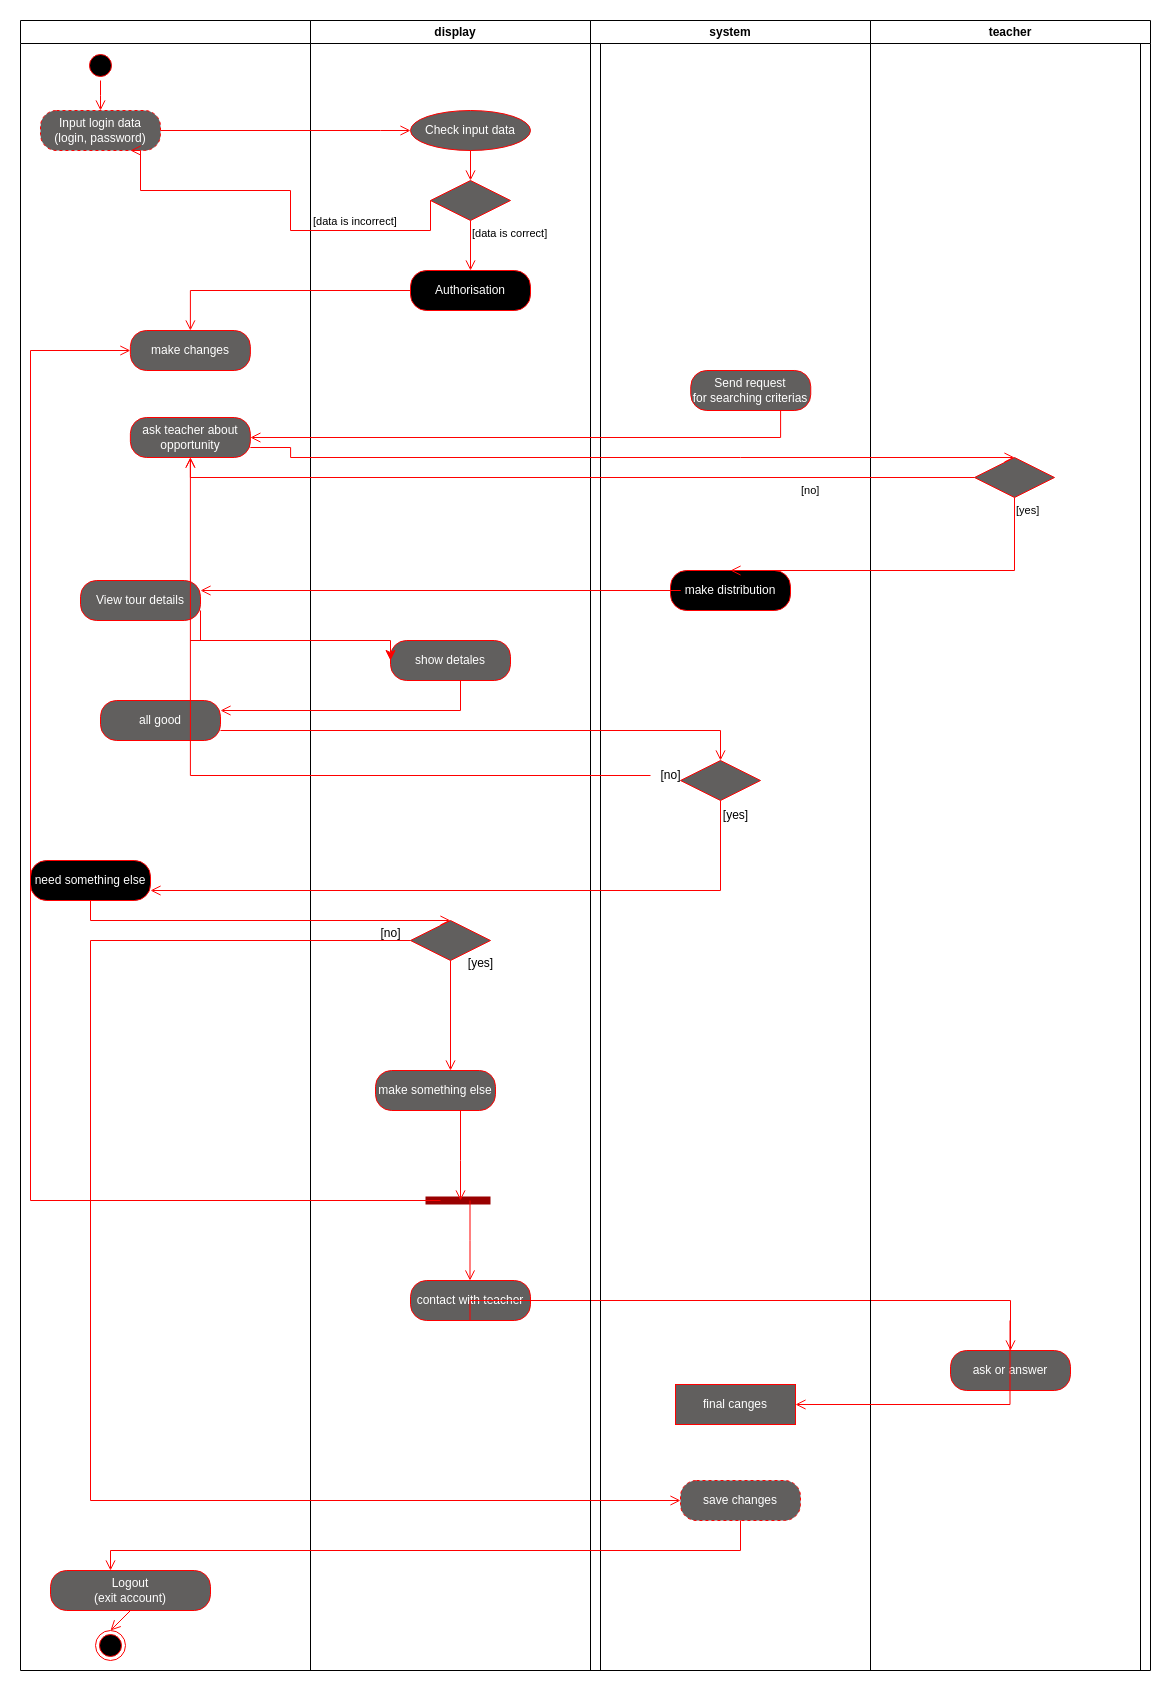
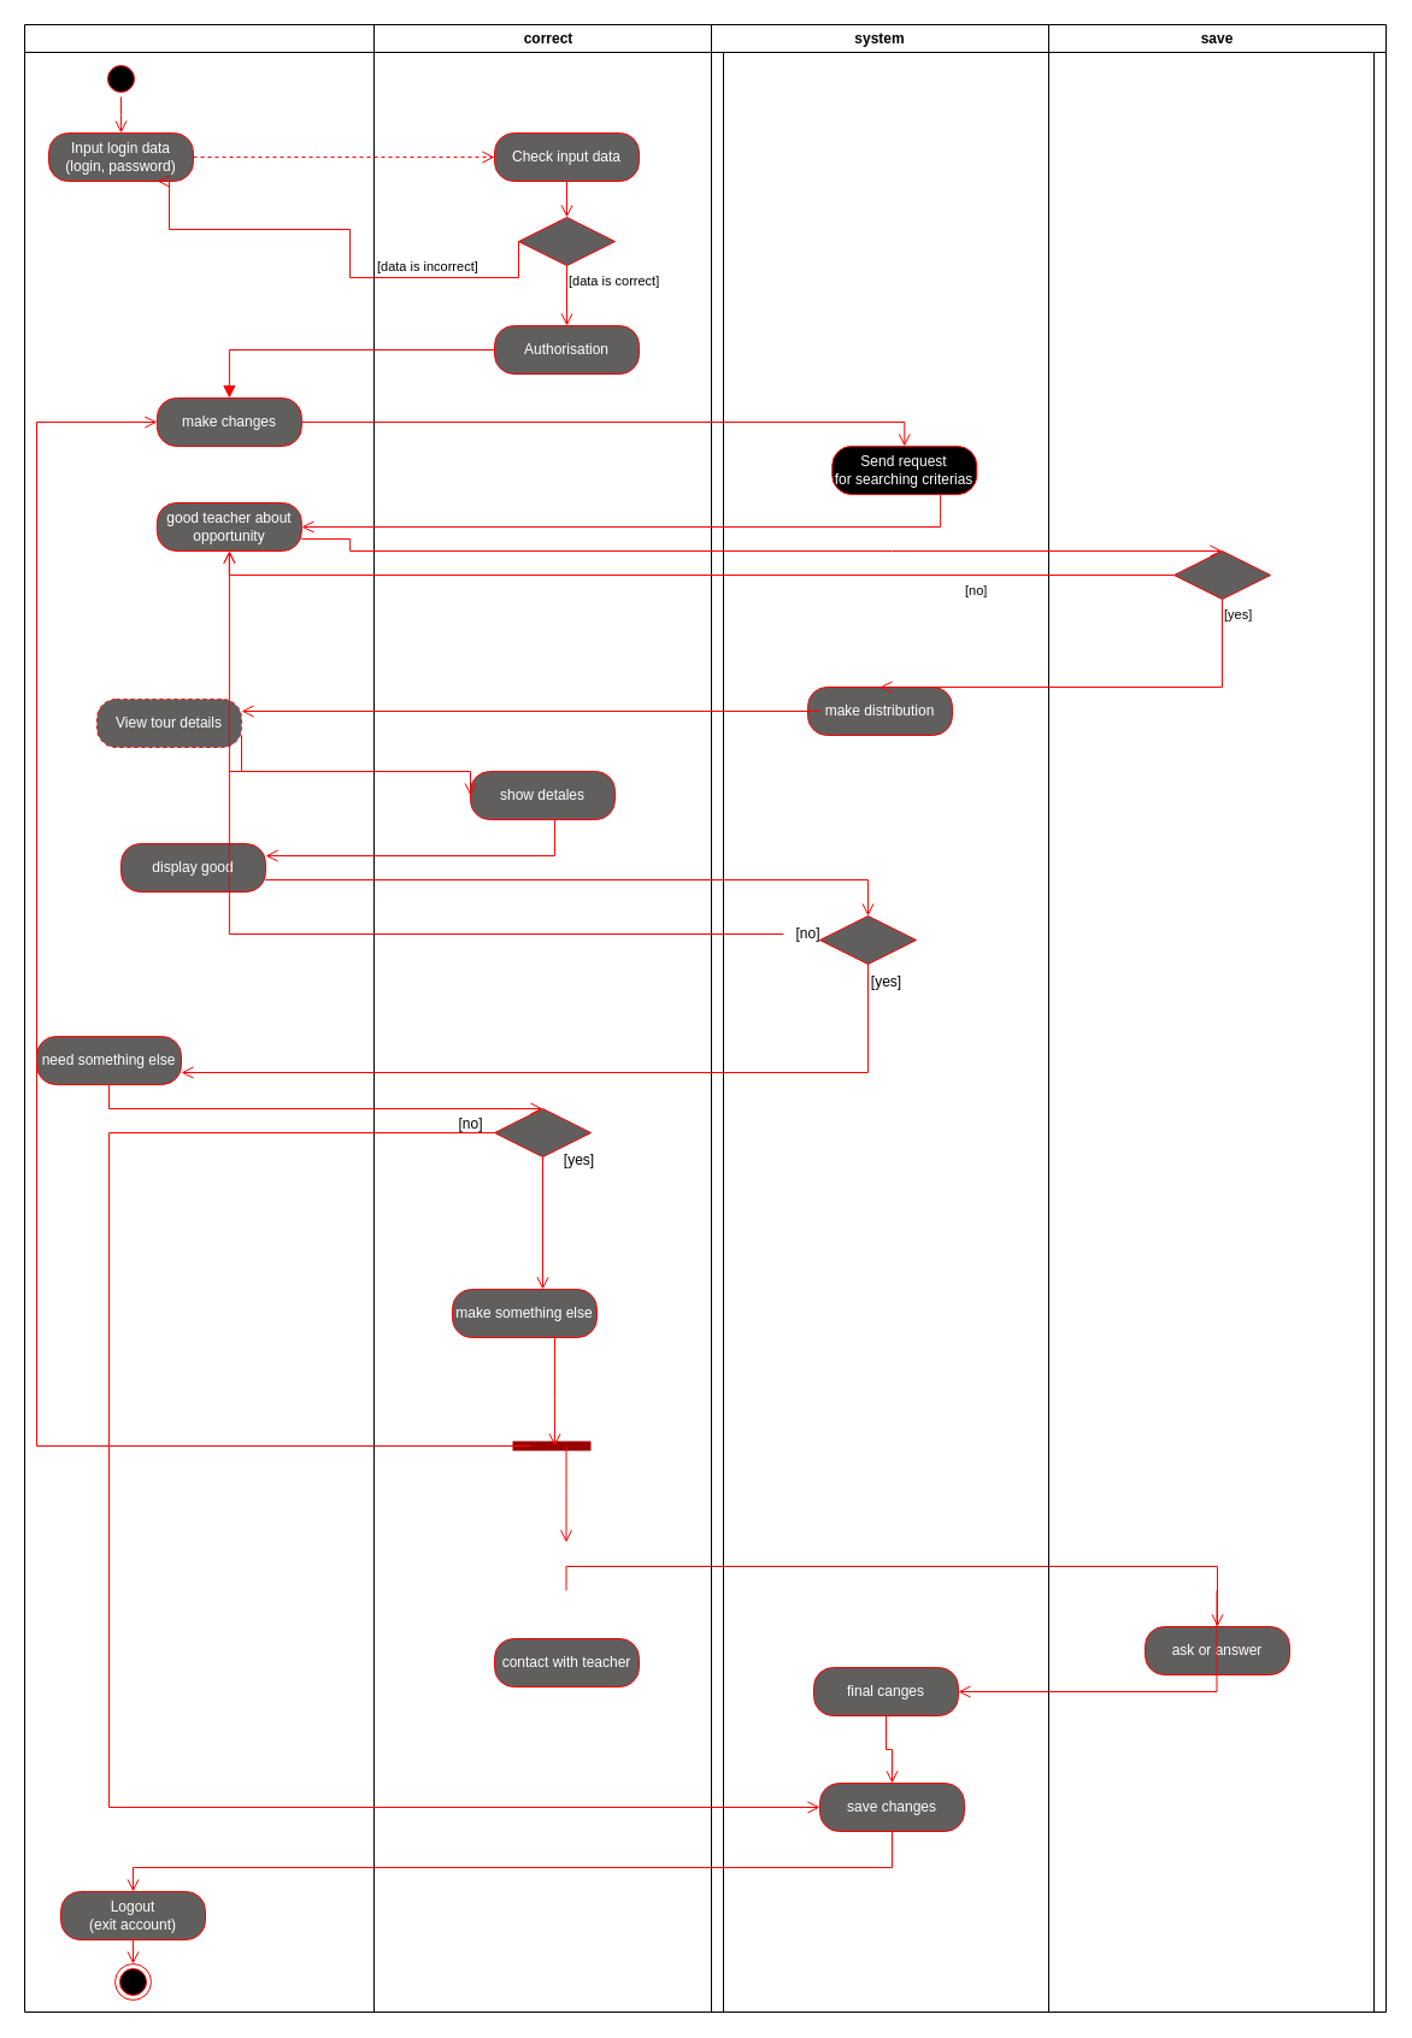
- <mxCell id="12" value="display" style="swimlane;whiteSpace=wrap" vertex="1" parent="1"><mxGeometry x="310" y="20" width="290" height="1650" as="geometry"><mxRectangle x="444.5" y="128" width="90" height="30" as="alternateBounds" /></mxGeometry></mxCell>
+ <mxCell id="12" value="correct" style="swimlane;whiteSpace=wrap" vertex="1" parent="1"><mxGeometry x="310" y="20" width="290" height="1650" as="geometry"><mxRectangle x="444.5" y="128" width="90" height="30" as="alternateBounds" /></mxGeometry></mxCell>
- <mxCell id="42" value="teacher" style="swimlane;whiteSpace=wrap" vertex="1" parent="1"><mxGeometry x="870" y="20" width="280" height="1650" as="geometry" /></mxCell>
+ <mxCell id="42" value="save" style="swimlane;whiteSpace=wrap" vertex="1" parent="1"><mxGeometry x="870" y="20" width="280" height="1650" as="geometry" /></mxCell>
- <mxCell id="5" value="Input login data&lt;br&gt;(login, password)" style="rounded=1;whiteSpace=wrap;html=1;arcSize=40;fontColor=#FFFFFF;fillColor=#615F5E;strokeColor=#ff0000;dashed=1;" vertex="1" parent="2"><mxGeometry x="20" y="90" width="120" height="40" as="geometry" /></mxCell>
+ <mxCell id="5" value="Input login data&lt;br&gt;(login, password)" style="rounded=1;whiteSpace=wrap;html=1;arcSize=40;fontColor=#FFFFFF;fillColor=#615F5E;strokeColor=#ff0000;" vertex="1" parent="2"><mxGeometry x="20" y="90" width="120" height="40" as="geometry" /></mxCell>
- <mxCell id="46" value="" style="html=1;verticalAlign=bottom;endArrow=open;endSize=8;strokeColor=#ff0000;rounded=0;exitX=1;exitY=0.5;exitDx=0;exitDy=0;edgeStyle=orthogonalEdgeStyle;entryX=0;entryY=0.5;entryDx=0;entryDy=0;" edge="1" parent="1" source="5" target="13"><mxGeometry relative="1" as="geometry"><mxPoint x="380" y="190" as="targetPoint" /><mxPoint x="270" y="160" as="sourcePoint" /><Array as="points"><mxPoint x="380" y="130" /><mxPoint x="380" y="130" /></Array></mxGeometry></mxCell>
+ <mxCell id="46" value="" style="html=1;verticalAlign=bottom;endArrow=open;endSize=8;strokeColor=#ff0000;rounded=0;exitX=1;exitY=0.5;exitDx=0;exitDy=0;edgeStyle=orthogonalEdgeStyle;entryX=0;entryY=0.5;entryDx=0;entryDy=0;dashed=1;" edge="1" parent="1" source="5" target="13"><mxGeometry relative="1" as="geometry"><mxPoint x="380" y="190" as="targetPoint" /><mxPoint x="270" y="160" as="sourcePoint" /><Array as="points"><mxPoint x="380" y="130" /><mxPoint x="380" y="130" /></Array></mxGeometry></mxCell>
- <mxCell id="13" value="Check input data" style="ellipse;whiteSpace=wrap;html=1;arcSize=40;fontColor=#FFFFFF;fillColor=#615F5E;strokeColor=#ff0000;" vertex="1" parent="12"><mxGeometry x="100" y="90" width="120" height="40" as="geometry" /></mxCell>
+ <mxCell id="13" value="Check input data" style="rounded=1;whiteSpace=wrap;html=1;arcSize=40;fontColor=#FFFFFF;fillColor=#615F5E;strokeColor=#ff0000;" vertex="1" parent="12"><mxGeometry x="100" y="90" width="120" height="40" as="geometry" /></mxCell>
- <mxCell id="17" value="Authorisation" style="rounded=1;whiteSpace=wrap;html=1;arcSize=40;fontColor=#FFFFFF;fillColor=#000000;strokeColor=#ff0000;" vertex="1" parent="12"><mxGeometry x="100" y="250" width="120" height="40" as="geometry" /></mxCell>
+ <mxCell id="17" value="Authorisation" style="rounded=1;whiteSpace=wrap;html=1;arcSize=40;fontColor=#FFFFFF;fillColor=#615F5E;strokeColor=#ff0000;" vertex="1" parent="12"><mxGeometry x="100" y="250" width="120" height="40" as="geometry" /></mxCell>
- <mxCell id="48" value="" style="html=1;align=left;verticalAlign=top;endArrow=open;endSize=8;strokeColor=#ff0000;rounded=0;exitX=0;exitY=0.5;exitDx=0;exitDy=0;edgeStyle=orthogonalEdgeStyle;entryX=0.5;entryY=0;entryDx=0;entryDy=0;" edge="1" parent="1" source="17" target="28"><mxGeometry x="-0.429" relative="1" as="geometry"><mxPoint x="650" y="450" as="targetPoint" /><mxPoint x="449.66" y="390" as="sourcePoint" /><mxPoint as="offset" /></mxGeometry></mxCell>
+ <mxCell id="48" value="" style="html=1;align=left;verticalAlign=top;endArrow=block;endSize=8;strokeColor=#ff0000;rounded=0;exitX=0;exitY=0.5;exitDx=0;exitDy=0;edgeStyle=orthogonalEdgeStyle;entryX=0.5;entryY=0;entryDx=0;entryDy=0;" edge="1" parent="1" source="17" target="28"><mxGeometry x="-0.429" relative="1" as="geometry"><mxPoint x="650" y="450" as="targetPoint" /><mxPoint x="449.66" y="390" as="sourcePoint" /><mxPoint as="offset" /></mxGeometry></mxCell>
+ <mxCell id="31" value="" style="html=1;align=left;verticalAlign=top;endArrow=open;endSize=8;strokeColor=#ff0000;rounded=0;exitX=1;exitY=0.5;exitDx=0;exitDy=0;entryX=0.5;entryY=0;entryDx=0;entryDy=0;edgeStyle=orthogonalEdgeStyle;" edge="1" parent="27" source="28" target="30"><mxGeometry x="-0.429" relative="1" as="geometry"><mxPoint x="43.185" y="328.795" as="targetPoint" /><mxPoint x="49.87" y="397" as="sourcePoint" /><mxPoint as="offset" /></mxGeometry></mxCell>
- <mxCell id="30" value="Send request&lt;br&gt;for searching criterias" style="rounded=1;whiteSpace=wrap;html=1;arcSize=40;fontColor=#FFFFFF;fillColor=#615F5E;strokeColor=#ff0000;" vertex="1" parent="27"><mxGeometry x="100.25" y="350" width="120" height="40" as="geometry" /></mxCell>
+ <mxCell id="30" value="Send request&lt;br&gt;for searching criterias" style="rounded=1;whiteSpace=wrap;html=1;arcSize=40;fontColor=#FFFFFF;fillColor=#000000;strokeColor=#ff0000;" vertex="1" parent="27"><mxGeometry x="100.25" y="350" width="120" height="40" as="geometry" /></mxCell>
- <mxCell id="29" value="ask teacher about opportunity" style="rounded=1;whiteSpace=wrap;html=1;arcSize=40;fontColor=#FFFFFF;fillColor=#615F5E;strokeColor=#ff0000;" vertex="1" parent="27"><mxGeometry x="-460.12" y="397" width="120" height="40" as="geometry" /></mxCell>
+ <mxCell id="29" value="good teacher about opportunity" style="rounded=1;whiteSpace=wrap;html=1;arcSize=40;fontColor=#FFFFFF;fillColor=#615F5E;strokeColor=#ff0000;" vertex="1" parent="27"><mxGeometry x="-460.12" y="397" width="120" height="40" as="geometry" /></mxCell>
- <mxCell id="33" value="make distribution" style="rounded=1;whiteSpace=wrap;html=1;arcSize=40;fontColor=#FFFFFF;fillColor=#000000;strokeColor=#ff0000;" vertex="1" parent="27"><mxGeometry x="80" y="550" width="120" height="40" as="geometry" /></mxCell>
+ <mxCell id="33" value="make distribution" style="rounded=1;whiteSpace=wrap;html=1;arcSize=40;fontColor=#FFFFFF;fillColor=#615F5E;strokeColor=#ff0000;" vertex="1" parent="27"><mxGeometry x="80" y="550" width="120" height="40" as="geometry" /></mxCell>
- <mxCell id="6" value="View tour details" style="rounded=1;whiteSpace=wrap;html=1;arcSize=40;fontColor=#FFFFFF;fillColor=#615F5E;strokeColor=#ff0000;" vertex="1" parent="2"><mxGeometry x="60" y="560" width="120" height="40" as="geometry" /></mxCell>
+ <mxCell id="6" value="View tour details" style="rounded=1;whiteSpace=wrap;html=1;arcSize=40;fontColor=#FFFFFF;fillColor=#615F5E;strokeColor=#ff0000;dashed=1;" vertex="1" parent="2"><mxGeometry x="60" y="560" width="120" height="40" as="geometry" /></mxCell>
- <mxCell id="50" value="" style="html=1;align=left;verticalAlign=top;endArrow=classic;endSize=8;strokeColor=#ff0000;rounded=0;edgeStyle=orthogonalEdgeStyle;exitX=1;exitY=0.75;exitDx=0;exitDy=0;entryX=0;entryY=0.5;entryDx=0;entryDy=0;" edge="1" parent="1" source="6" target="18"><mxGeometry x="-0.429" relative="1" as="geometry"><mxPoint x="680" y="730" as="targetPoint" /><mxPoint x="550" y="850" as="sourcePoint" /><mxPoint as="offset" /><Array as="points"><mxPoint x="190" y="640" /><mxPoint x="670" y="640" /></Array></mxGeometry></mxCell>
+ <mxCell id="50" value="" style="html=1;align=left;verticalAlign=top;endArrow=open;endSize=8;strokeColor=#ff0000;rounded=0;edgeStyle=orthogonalEdgeStyle;exitX=1;exitY=0.75;exitDx=0;exitDy=0;entryX=0;entryY=0.5;entryDx=0;entryDy=0;" edge="1" parent="1" source="6" target="18"><mxGeometry x="-0.429" relative="1" as="geometry"><mxPoint x="680" y="730" as="targetPoint" /><mxPoint x="550" y="850" as="sourcePoint" /><mxPoint as="offset" /><Array as="points"><mxPoint x="190" y="640" /><mxPoint x="670" y="640" /></Array></mxGeometry></mxCell>
- <mxCell id="8" value="all good" style="rounded=1;whiteSpace=wrap;html=1;arcSize=40;fontColor=#FFFFFF;fillColor=#615F5E;strokeColor=#ff0000;" vertex="1" parent="2"><mxGeometry x="80" y="680" width="120" height="40" as="geometry" /></mxCell>
+ <mxCell id="8" value="display good" style="rounded=1;whiteSpace=wrap;html=1;arcSize=40;fontColor=#FFFFFF;fillColor=#615F5E;strokeColor=#ff0000;" vertex="1" parent="2"><mxGeometry x="80" y="680" width="120" height="40" as="geometry" /></mxCell>
- <mxCell id="7" value="need something else" style="rounded=1;whiteSpace=wrap;html=1;arcSize=40;fontColor=#FFFFFF;fillColor=#000000;strokeColor=#ff0000;" vertex="1" parent="2"><mxGeometry x="10" y="840" width="120" height="40" as="geometry" /></mxCell>
+ <mxCell id="7" value="need something else" style="rounded=1;whiteSpace=wrap;html=1;arcSize=40;fontColor=#FFFFFF;fillColor=#615F5E;strokeColor=#ff0000;" vertex="1" parent="2"><mxGeometry x="10" y="840" width="120" height="40" as="geometry" /></mxCell>
- <mxCell id="25" value="contact with teacher" style="rounded=1;whiteSpace=wrap;html=1;arcSize=40;fontColor=#FFFFFF;fillColor=#615F5E;strokeColor=#ff0000;" vertex="1" parent="12"><mxGeometry x="100" y="1260" width="120" height="40" as="geometry" /></mxCell>
+ <mxCell id="25" value="contact with teacher" style="rounded=1;whiteSpace=wrap;html=1;arcSize=40;fontColor=#FFFFFF;fillColor=#615F5E;strokeColor=#ff0000;" vertex="1" parent="12"><mxGeometry x="100" y="1340" width="120" height="40" as="geometry" /></mxCell>
- <mxCell id="40" value="final canges" style="whiteSpace=wrap;html=1;arcSize=40;fontColor=#FFFFFF;fillColor=#615F5E;strokeColor=#ff0000;rounded=0;" vertex="1" parent="27"><mxGeometry x="85" y="1364" width="120" height="40" as="geometry" /></mxCell>
+ <mxCell id="40" value="final canges" style="rounded=1;whiteSpace=wrap;html=1;arcSize=40;fontColor=#FFFFFF;fillColor=#615F5E;strokeColor=#ff0000;" vertex="1" parent="27"><mxGeometry x="85" y="1364" width="120" height="40" as="geometry" /></mxCell>
+ <mxCell id="41" value="" style="html=1;align=left;verticalAlign=top;endArrow=open;endSize=8;strokeColor=#ff0000;rounded=0;edgeStyle=orthogonalEdgeStyle;entryX=0.5;entryY=0;entryDx=0;entryDy=0;" edge="1" parent="27" source="40" target="38"><mxGeometry x="-0.429" relative="1" as="geometry"><mxPoint x="160" y="1470" as="targetPoint" /><mxPoint x="149.5" y="1400" as="sourcePoint" /><mxPoint as="offset" /><Array as="points" /></mxGeometry></mxCell>
- <mxCell id="38" value="save changes" style="rounded=1;whiteSpace=wrap;html=1;arcSize=40;fontColor=#FFFFFF;fillColor=#615F5E;strokeColor=#ff0000;dashed=1;" vertex="1" parent="27"><mxGeometry x="90" y="1460" width="120" height="40" as="geometry" /></mxCell>
+ <mxCell id="38" value="save changes" style="rounded=1;whiteSpace=wrap;html=1;arcSize=40;fontColor=#FFFFFF;fillColor=#615F5E;strokeColor=#ff0000;" vertex="1" parent="27"><mxGeometry x="90" y="1460" width="120" height="40" as="geometry" /></mxCell>
- <mxCell id="10" value="Logout&lt;br&gt;(exit account)" style="rounded=1;whiteSpace=wrap;html=1;arcSize=40;fontColor=#FFFFFF;fillColor=#615F5E;strokeColor=#ff0000;" vertex="1" parent="2"><mxGeometry x="30" y="1550" width="160" height="40" as="geometry" /></mxCell>
+ <mxCell id="10" value="Logout&lt;br&gt;(exit account)" style="rounded=1;whiteSpace=wrap;html=1;arcSize=40;fontColor=#FFFFFF;fillColor=#615F5E;strokeColor=#ff0000;" vertex="1" parent="2"><mxGeometry x="30" y="1550" width="120" height="40" as="geometry" /></mxCell>
